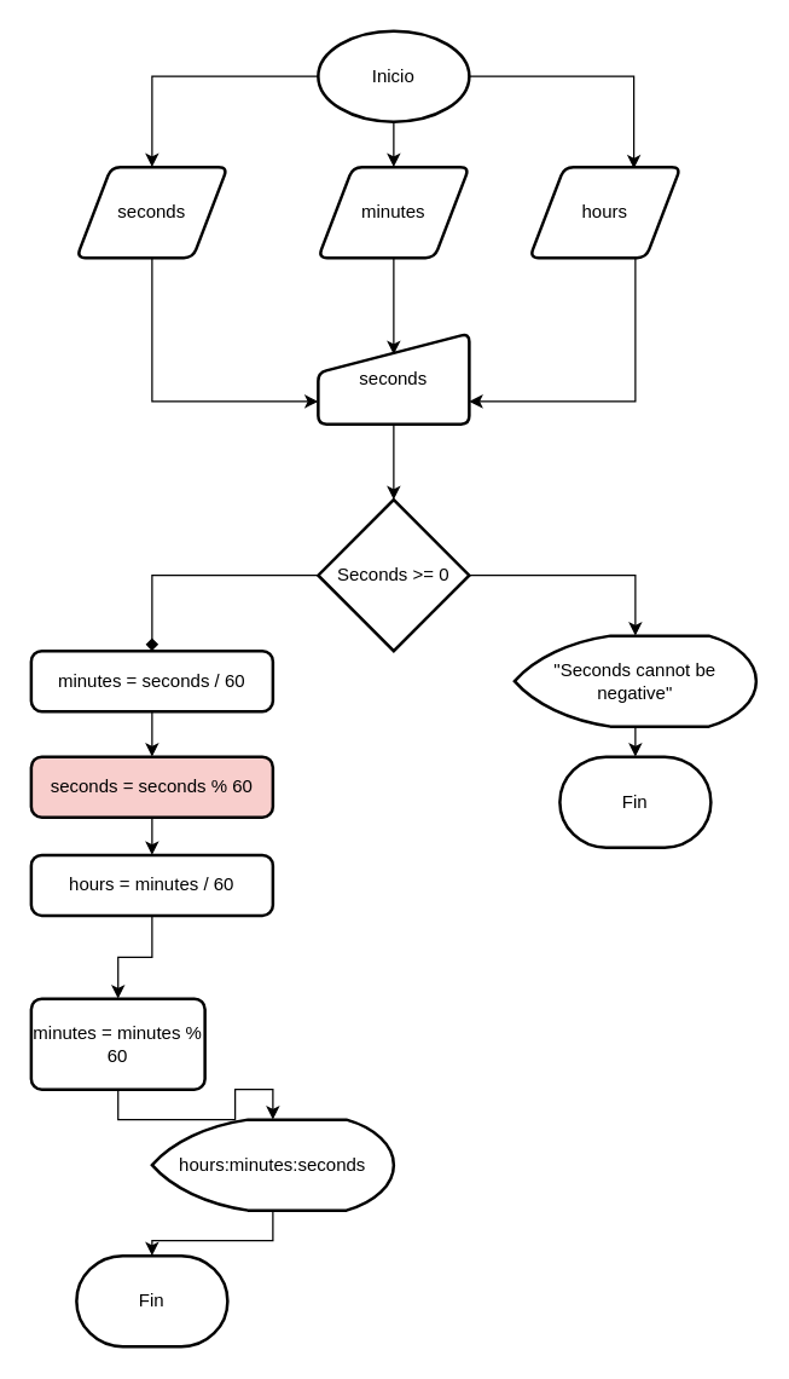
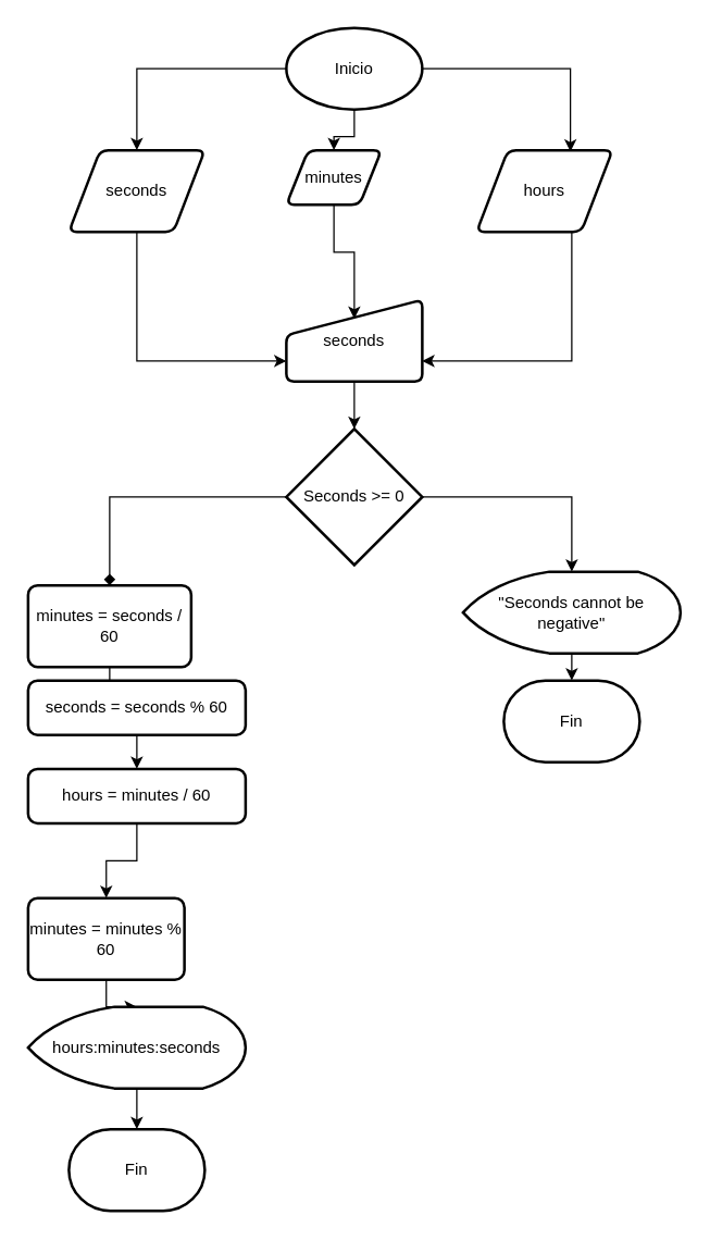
- <mxCell id="9" value="minutes" style="shape=parallelogram;html=1;strokeWidth=2;perimeter=parallelogramPerimeter;whiteSpace=wrap;rounded=1;arcSize=12;size=0.23;" vertex="1" parent="1"><mxGeometry x="210" y="110" width="100" height="60" as="geometry" /></mxCell>
+ <mxCell id="9" value="minutes" style="shape=parallelogram;html=1;strokeWidth=2;perimeter=parallelogramPerimeter;whiteSpace=wrap;rounded=1;arcSize=12;size=0.23;" vertex="1" parent="1"><mxGeometry x="210" y="110" width="70" height="40" as="geometry" /></mxCell>
- <mxCell id="15" value="Seconds &amp;gt;= 0" style="strokeWidth=2;html=1;shape=mxgraph.flowchart.decision;whiteSpace=wrap;" vertex="1" parent="1"><mxGeometry x="210" y="330" width="100" height="100" as="geometry" /></mxCell>
+ <mxCell id="15" value="Seconds &amp;gt;= 0" style="strokeWidth=2;html=1;shape=mxgraph.flowchart.decision;whiteSpace=wrap;" vertex="1" parent="1"><mxGeometry x="210" y="315" width="100" height="100" as="geometry" /></mxCell>
- <mxCell id="17" value="minutes = seconds / 60" style="rounded=1;whiteSpace=wrap;html=1;absoluteArcSize=1;arcSize=14;strokeWidth=2;" vertex="1" parent="1"><mxGeometry x="20" y="430" width="160" height="40" as="geometry" /></mxCell>
+ <mxCell id="17" value="minutes = seconds / 60" style="rounded=1;whiteSpace=wrap;html=1;absoluteArcSize=1;arcSize=14;strokeWidth=2;" vertex="1" parent="1"><mxGeometry x="20" y="430" width="120" height="60" as="geometry" /></mxCell>
- <mxCell id="19" value="seconds = seconds % 60" style="rounded=1;whiteSpace=wrap;html=1;absoluteArcSize=1;arcSize=14;strokeWidth=2;fillColor=#f8cecc;" vertex="1" parent="1"><mxGeometry x="20" y="500" width="160" height="40" as="geometry" /></mxCell>
+ <mxCell id="19" value="seconds = seconds % 60" style="rounded=1;whiteSpace=wrap;html=1;absoluteArcSize=1;arcSize=14;strokeWidth=2;" vertex="1" parent="1"><mxGeometry x="20" y="500" width="160" height="40" as="geometry" /></mxCell>
- <mxCell id="25" value="hours:minutes:seconds" style="strokeWidth=2;html=1;shape=mxgraph.flowchart.display;whiteSpace=wrap;" vertex="1" parent="1"><mxGeometry x="100" y="740" width="160" height="60" as="geometry" /></mxCell>
+ <mxCell id="25" value="hours:minutes:seconds" style="strokeWidth=2;html=1;shape=mxgraph.flowchart.display;whiteSpace=wrap;" vertex="1" parent="1"><mxGeometry x="20" y="740" width="160" height="60" as="geometry" /></mxCell>
